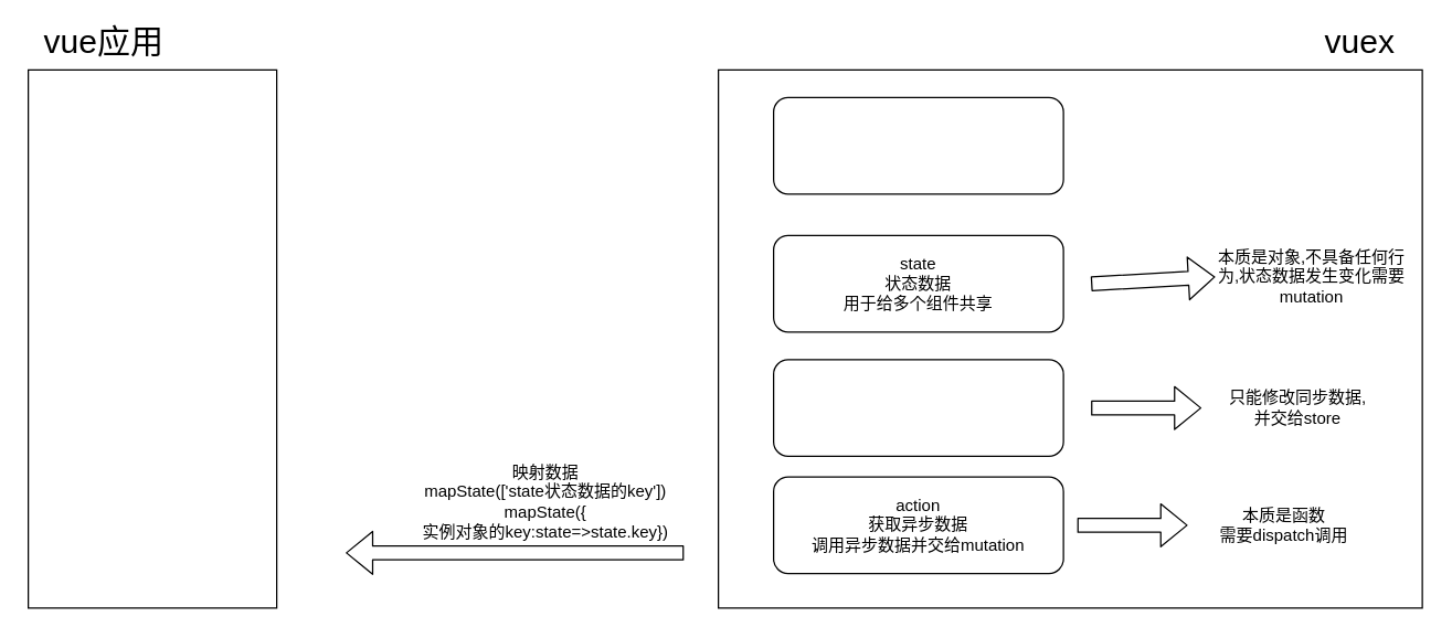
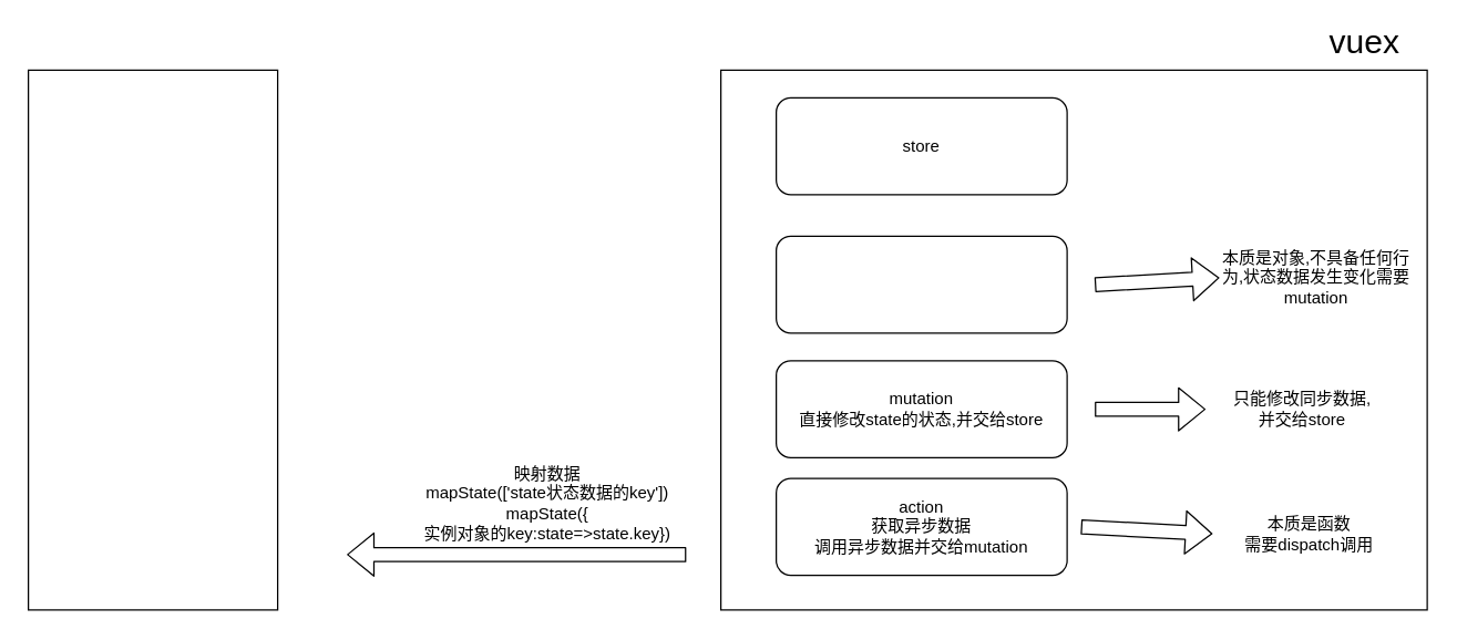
- <mxCell id="19" value="&lt;font style=&quot;font-size: 24px&quot;&gt;vue应用&lt;/font&gt;" style="text;html=1;strokeColor=none;fillColor=none;align=center;verticalAlign=middle;whiteSpace=wrap;rounded=0;" vertex="1" parent="1"><mxGeometry x="20" y="20" width="110" height="20" as="geometry" /></mxCell>
+ <mxCell id="4" value="store&lt;br&gt;" style="text;html=1;strokeColor=none;fillColor=none;align=center;verticalAlign=middle;whiteSpace=wrap;rounded=0;" vertex="1" parent="1"><mxGeometry x="645" y="95" width="40" height="20" as="geometry" /></mxCell>
- <mxCell id="6" value="state&lt;br&gt;状态数据&lt;br&gt;用于给多个组件共享" style="text;html=1;strokeColor=none;fillColor=none;align=center;verticalAlign=middle;whiteSpace=wrap;rounded=0;" vertex="1" parent="1"><mxGeometry x="560" y="195" width="210" height="20" as="geometry" /></mxCell>
+ <mxCell id="10" value="mutation&lt;br&gt;直接修改state的状态,并交给store" style="text;html=1;strokeColor=none;fillColor=none;align=center;verticalAlign=middle;whiteSpace=wrap;rounded=0;" vertex="1" parent="1"><mxGeometry x="560" y="285" width="210" height="20" as="geometry" /></mxCell>
- <mxCell id="17" value="本质是函数&lt;br&gt;需要dispatch调用" style="text;html=1;strokeColor=none;fillColor=none;align=center;verticalAlign=middle;whiteSpace=wrap;rounded=0;" vertex="1" parent="1"><mxGeometry x="860" y="350" width="140" height="60" as="geometry" /></mxCell>
+ <mxCell id="17" value="本质是函数&lt;br&gt;需要dispatch调用" style="text;html=1;strokeColor=none;fillColor=none;align=center;verticalAlign=middle;whiteSpace=wrap;rounded=0;" vertex="1" parent="1"><mxGeometry x="875" y="355" width="140" height="60" as="geometry" /></mxCell>
